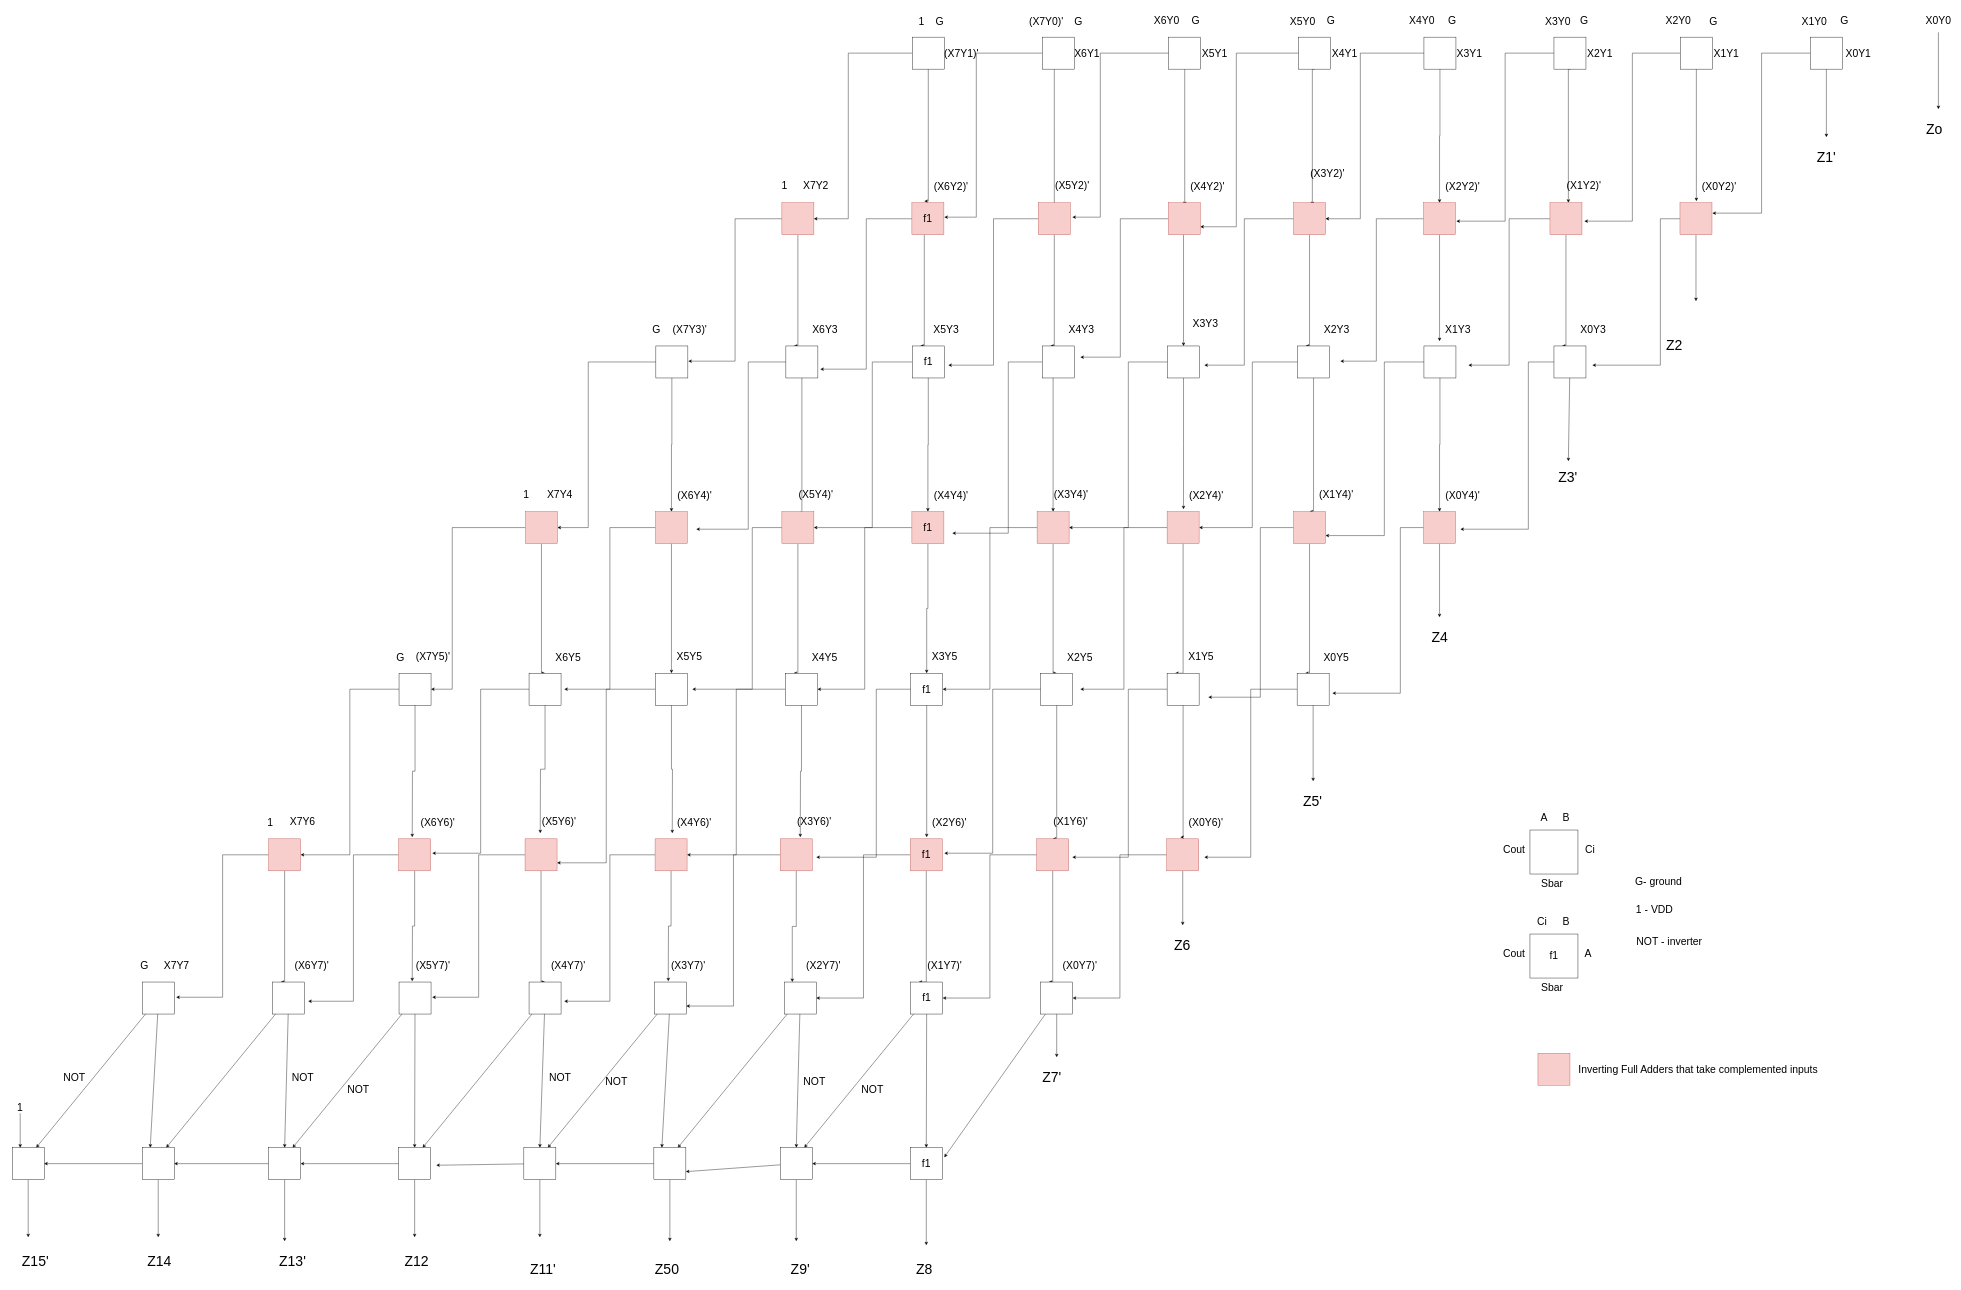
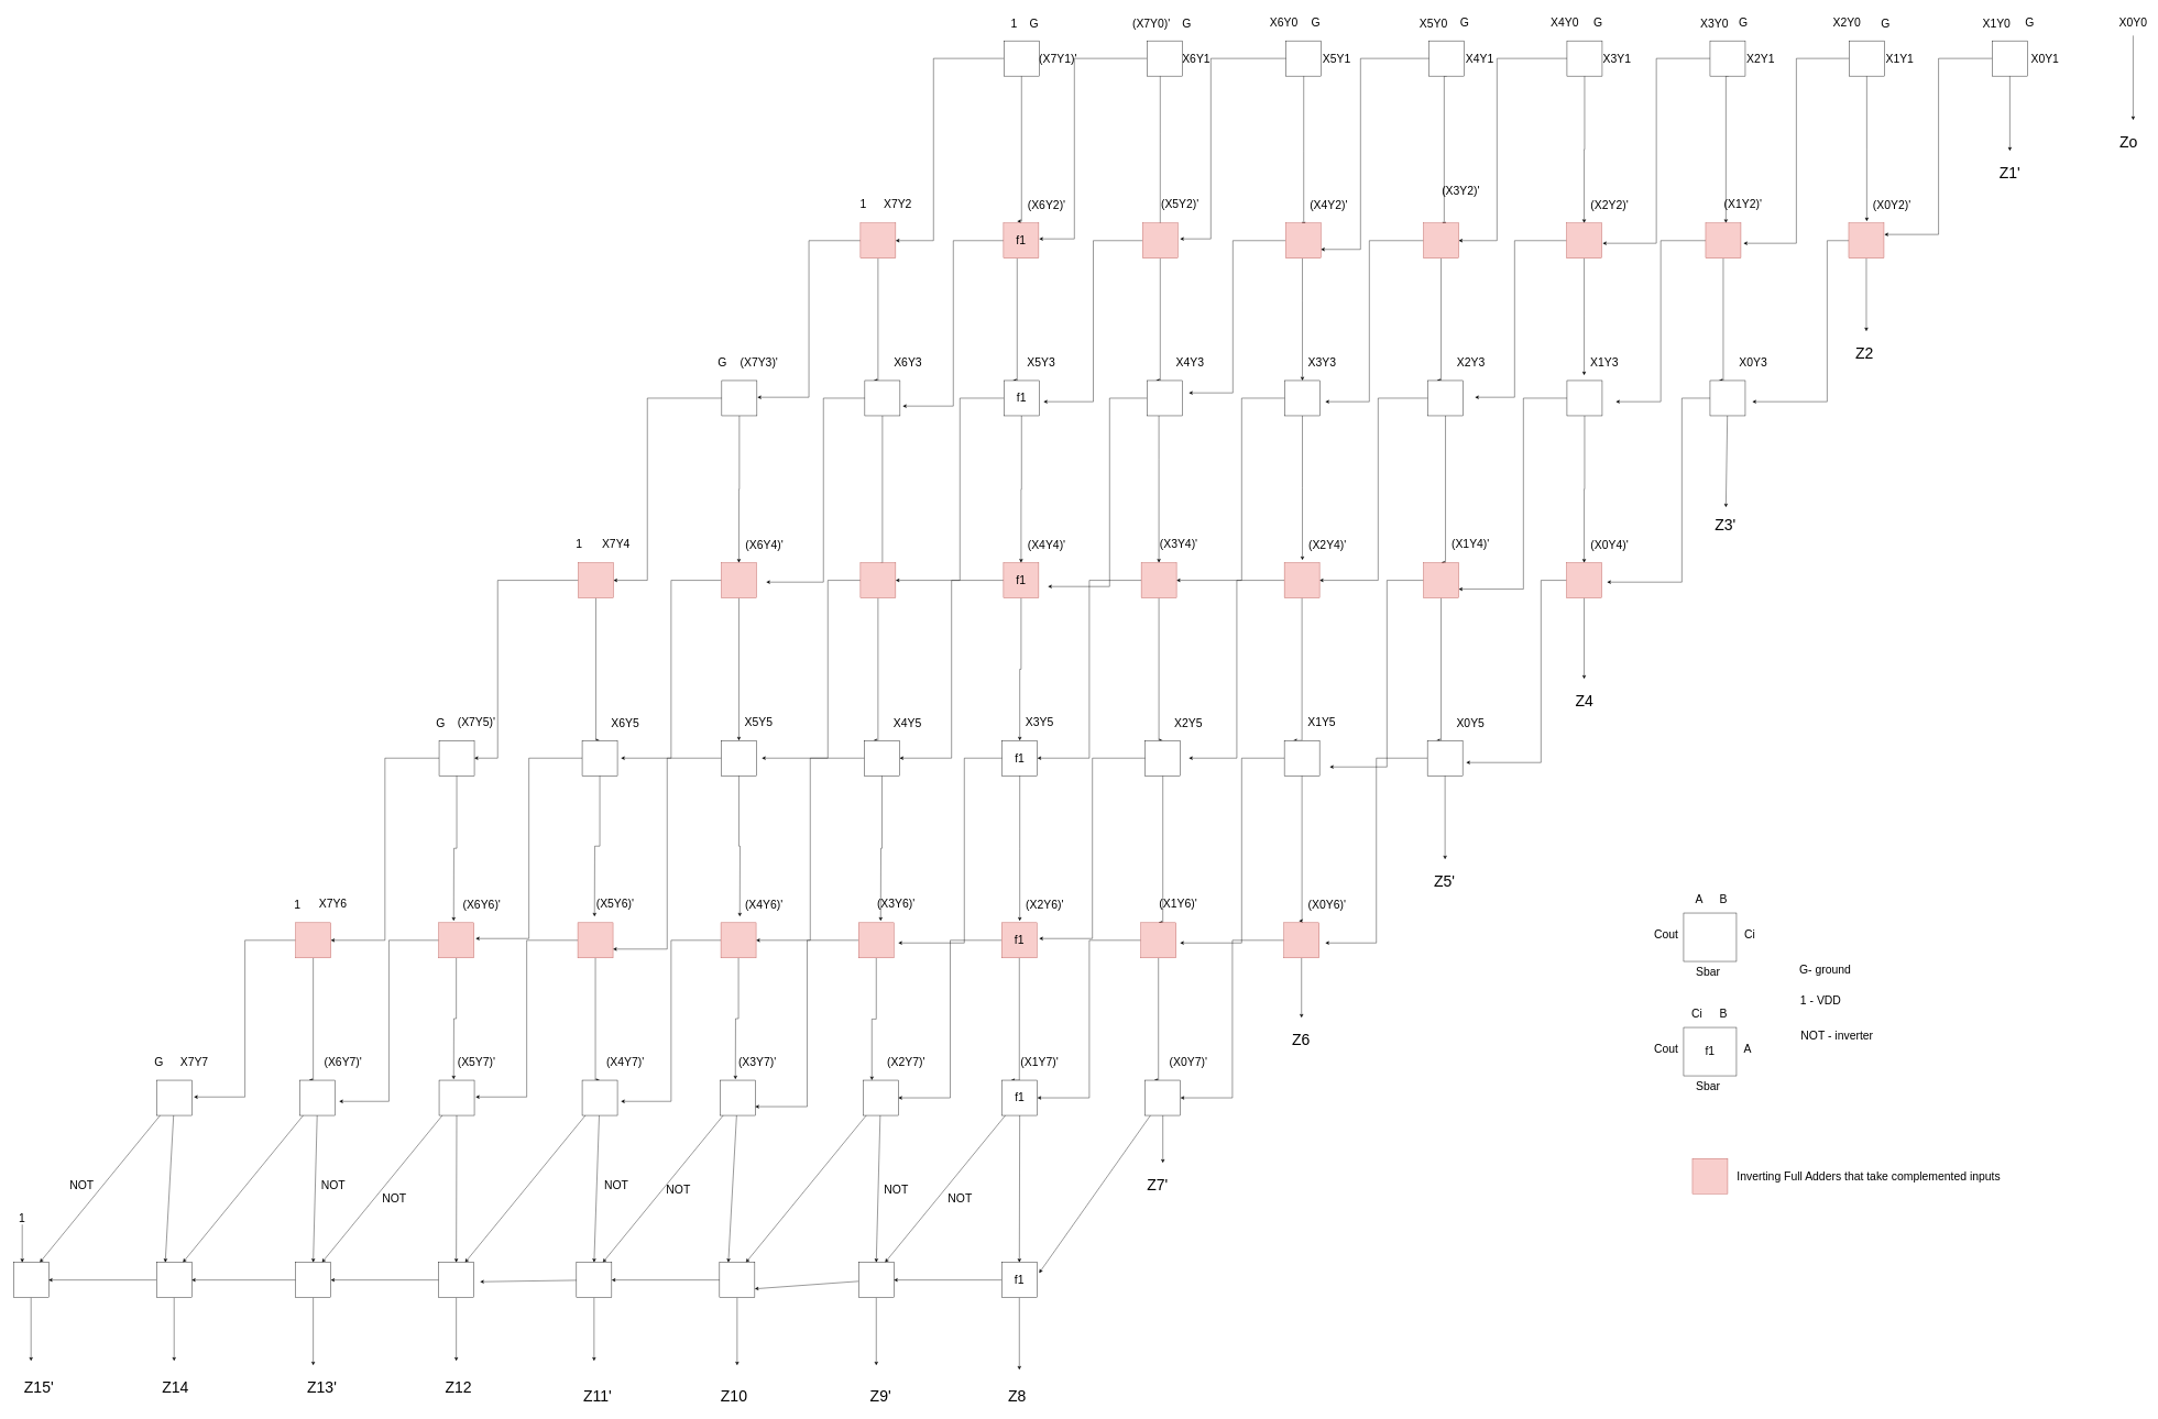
- <mxCell id="90" value="&lt;font style=&quot;font-size: 26px&quot;&gt;X3Y3&lt;/font&gt;" style="text;html=1;strokeColor=none;fillColor=none;align=center;verticalAlign=middle;whiteSpace=wrap;rounded=0;" parent="1" vertex="1"><mxGeometry x="2978" y="777" width="70" height="60" as="geometry" /></mxCell>
+ <mxCell id="90" value="&lt;font style=&quot;font-size: 26px&quot;&gt;X3Y3&lt;/font&gt;" style="text;html=1;strokeColor=none;fillColor=none;align=center;verticalAlign=middle;whiteSpace=wrap;rounded=0;" parent="1" vertex="1"><mxGeometry x="2968" y="792" width="70" height="60" as="geometry" /></mxCell>
- <mxCell id="263" value="&lt;font style=&quot;font-size: 35px&quot;&gt;Z2&lt;/font&gt;" style="text;html=1;strokeColor=none;fillColor=none;align=center;verticalAlign=middle;whiteSpace=wrap;rounded=0;" parent="1" vertex="1"><mxGeometry x="4150" y="832" width="70" height="60" as="geometry" /></mxCell>
+ <mxCell id="263" value="&lt;font style=&quot;font-size: 35px&quot;&gt;Z2&lt;/font&gt;" style="text;html=1;strokeColor=none;fillColor=none;align=center;verticalAlign=middle;whiteSpace=wrap;rounded=0;" parent="1" vertex="1"><mxGeometry x="4200" y="772" width="70" height="60" as="geometry" /></mxCell>
- <mxCell id="130" value="&lt;font style=&quot;font-size: 26px&quot;&gt;(X5Y4)'&lt;/font&gt;" style="text;html=1;strokeColor=none;fillColor=none;align=center;verticalAlign=middle;whiteSpace=wrap;rounded=0;" parent="1" vertex="1"><mxGeometry x="2004" y="1206" width="70" height="60" as="geometry" /></mxCell>
- <mxCell id="271" value="&lt;font style=&quot;font-size: 35px&quot;&gt;Z50&lt;/font&gt;" style="text;html=1;strokeColor=none;fillColor=none;align=center;verticalAlign=middle;whiteSpace=wrap;rounded=0;" parent="1" vertex="1"><mxGeometry x="1632" y="3142" width="70" height="60" as="geometry" /></mxCell>
+ <mxCell id="271" value="&lt;font style=&quot;font-size: 35px&quot;&gt;Z10&lt;/font&gt;" style="text;html=1;strokeColor=none;fillColor=none;align=center;verticalAlign=middle;whiteSpace=wrap;rounded=0;" parent="1" vertex="1"><mxGeometry x="1632" y="3142" width="70" height="60" as="geometry" /></mxCell>
